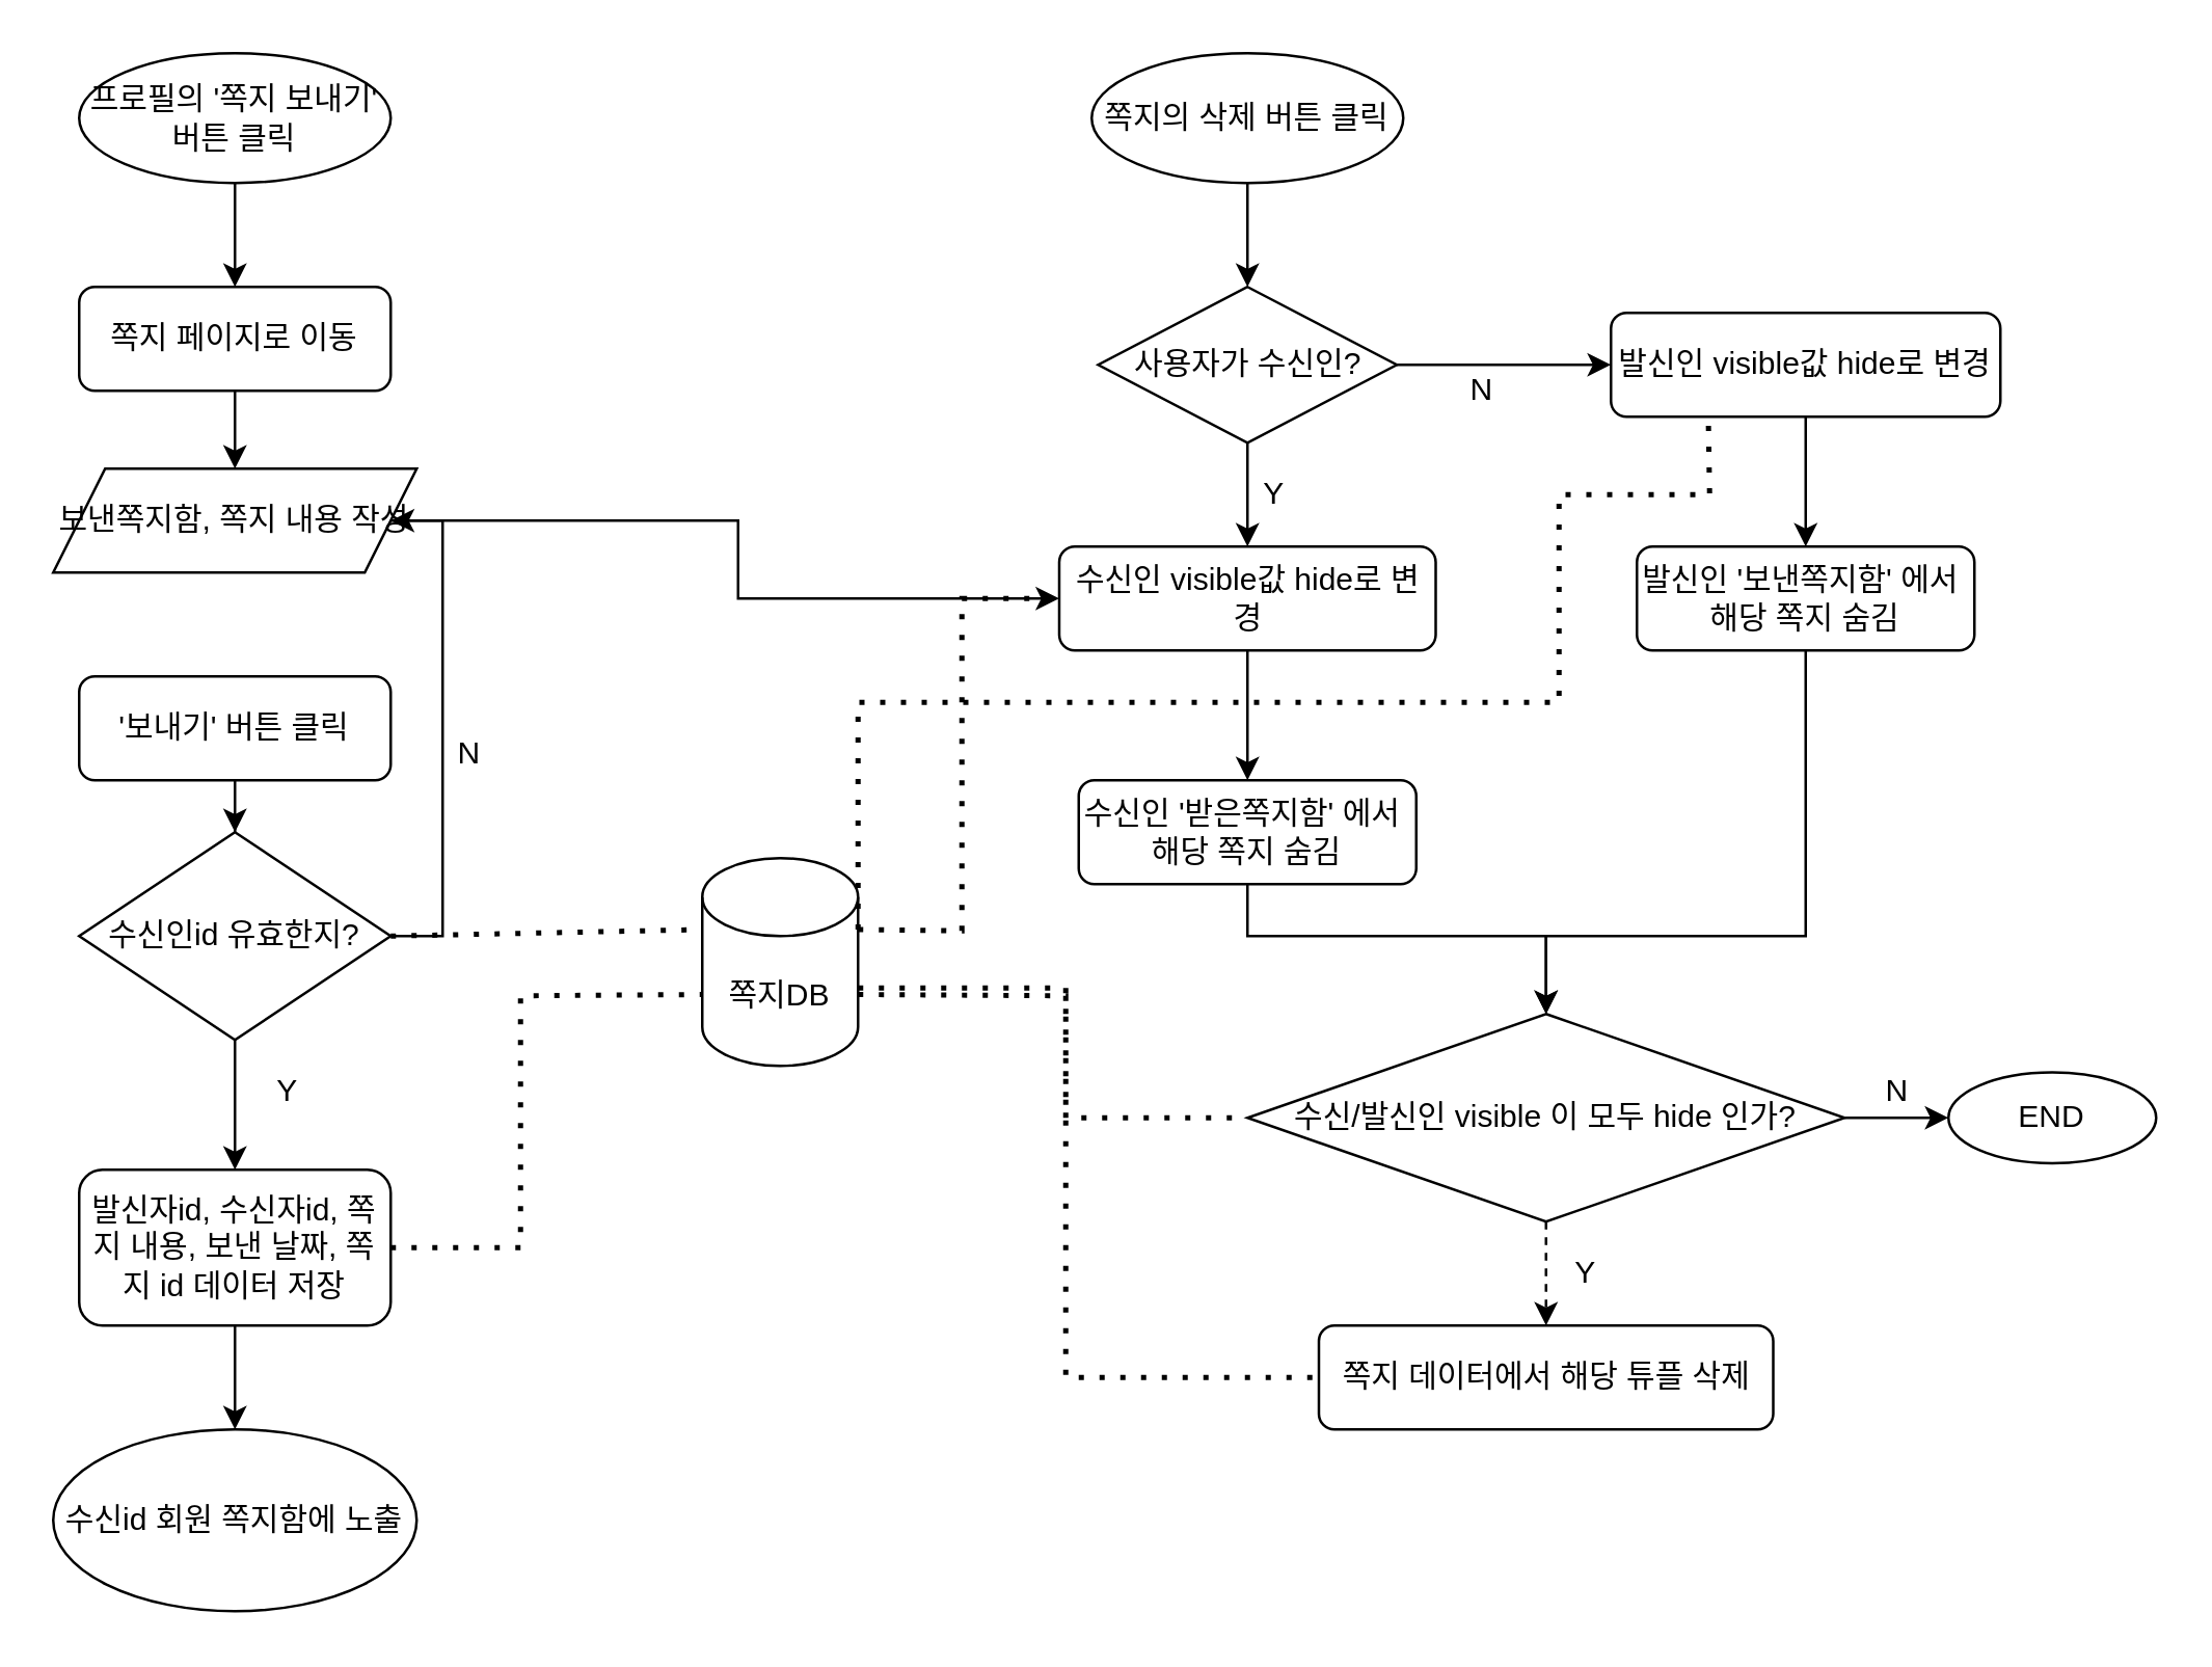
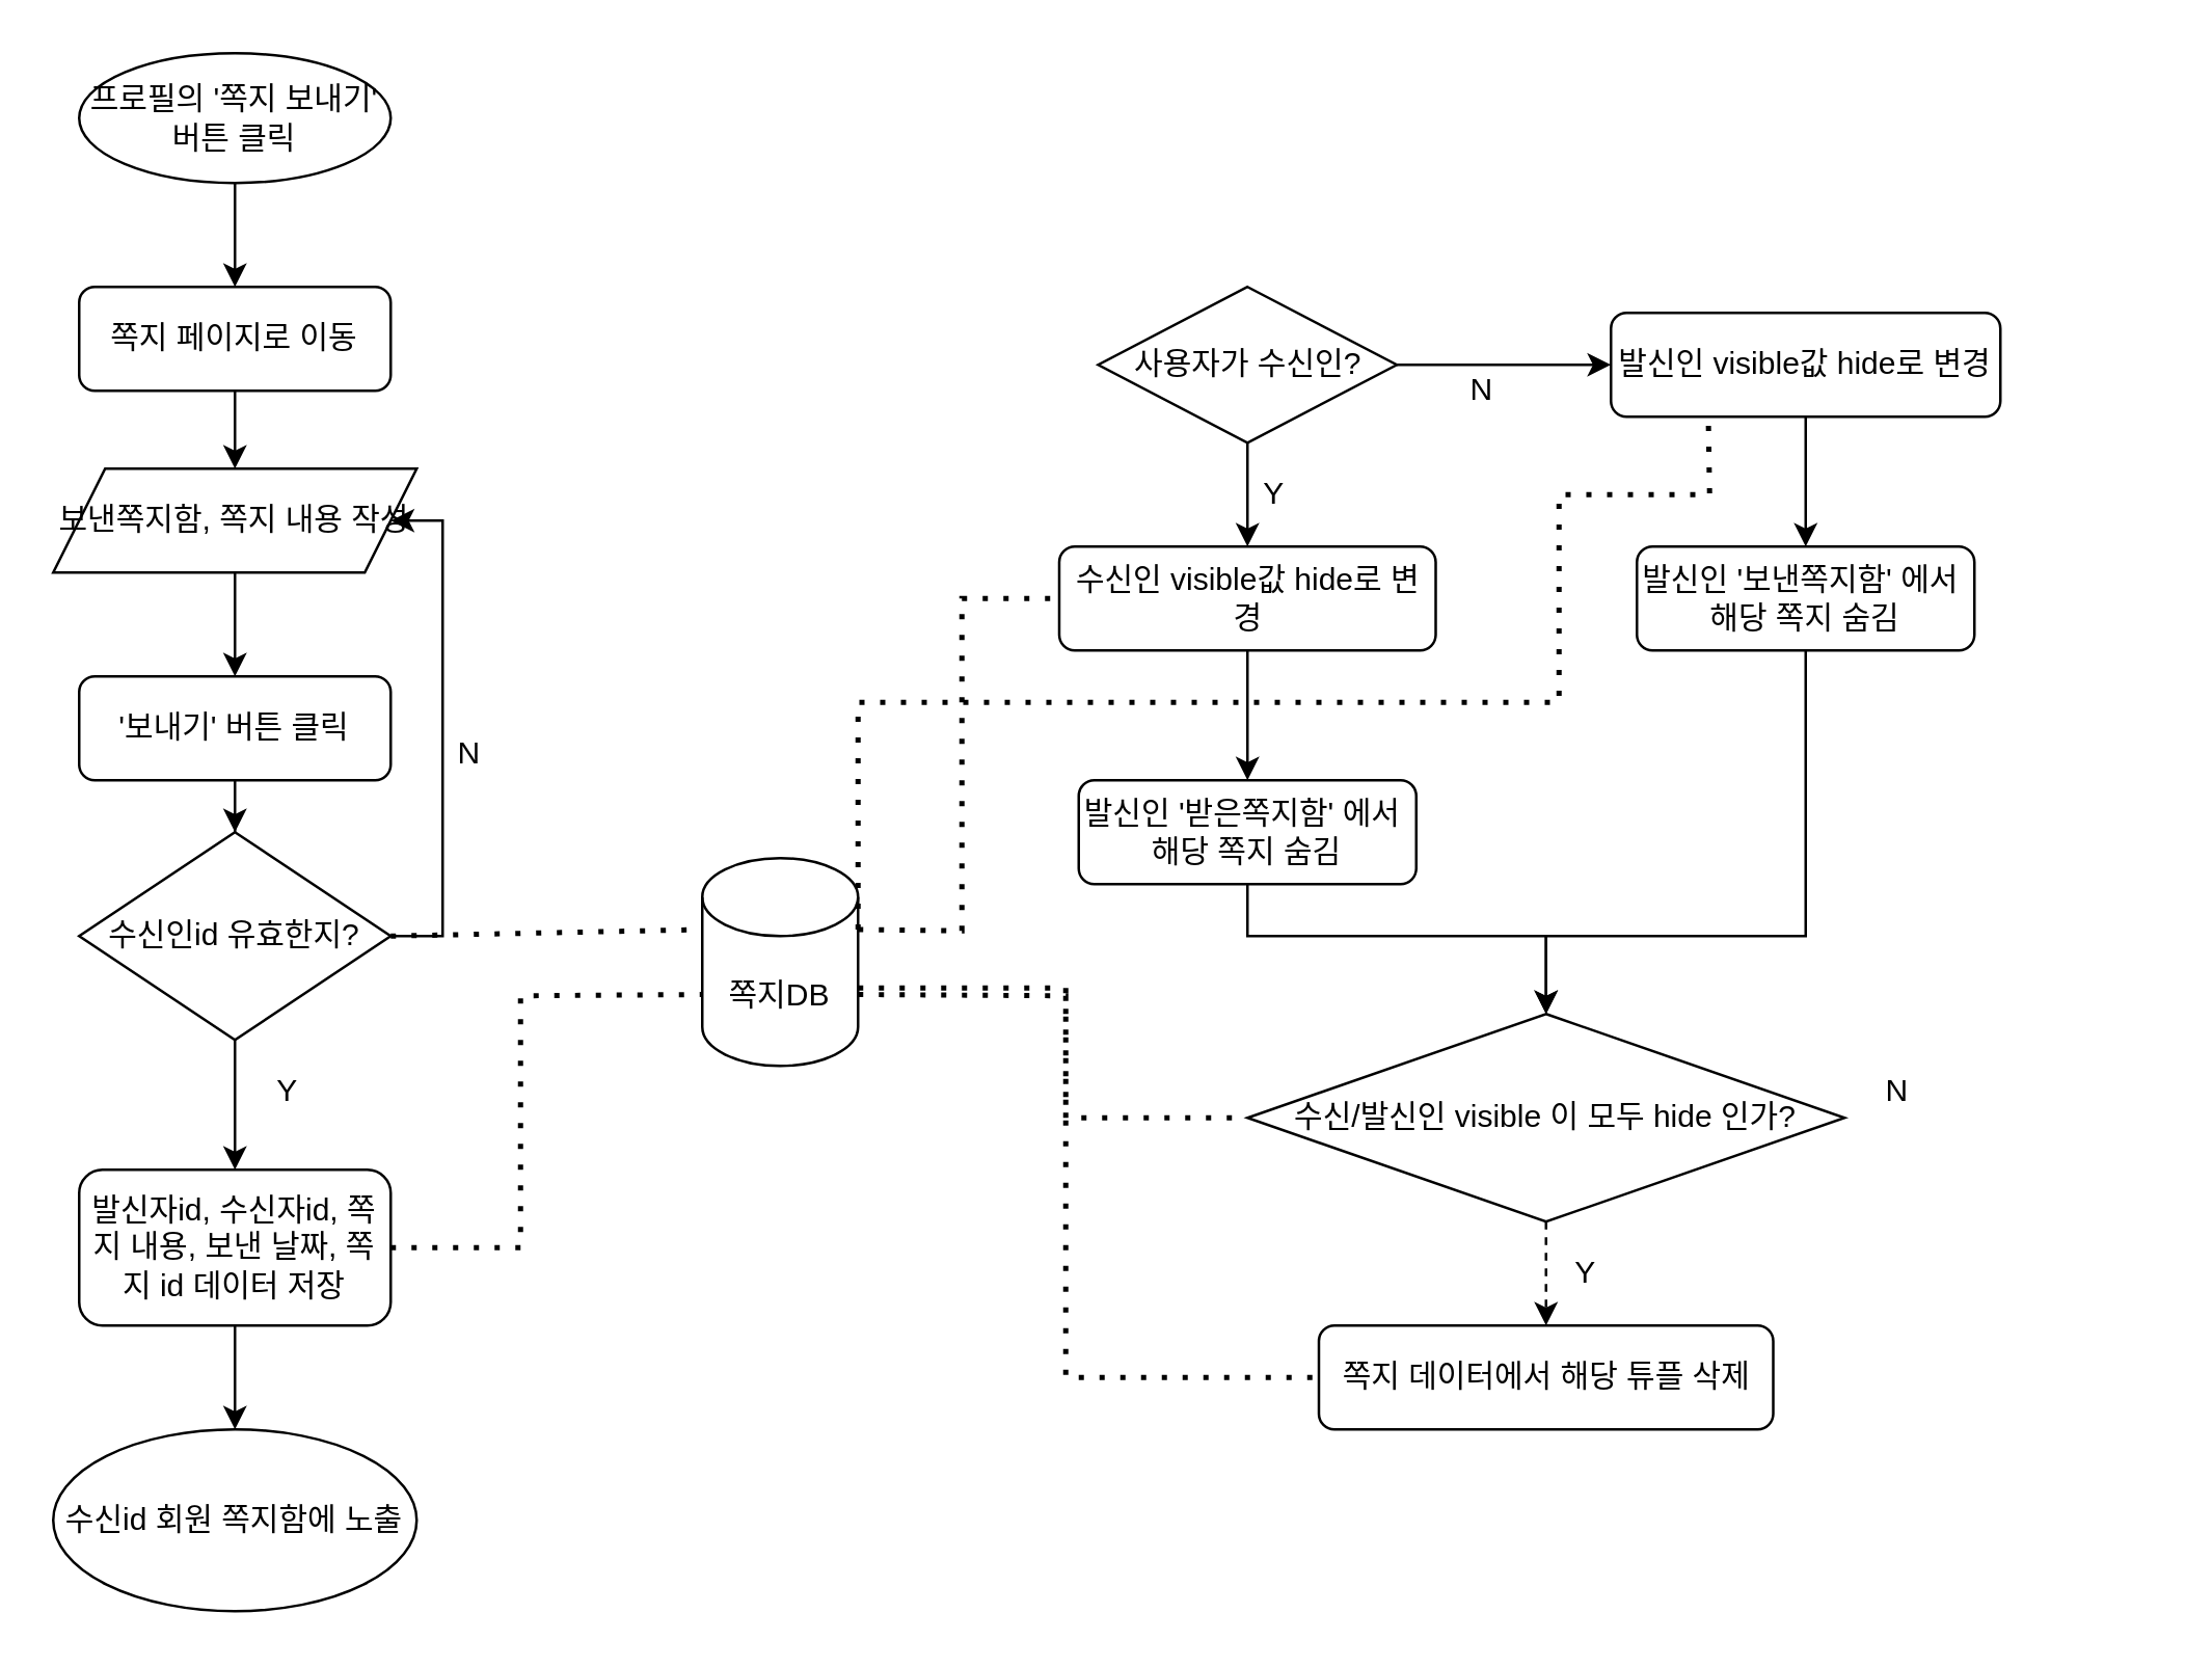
- <mxCell id="19" value="쪽지의 삭제 버튼 클릭" style="ellipse;whiteSpace=wrap;html=1;" vertex="1" parent="1"><mxGeometry x="420" y="20" width="120" height="50" as="geometry" /></mxCell>
- <mxCell id="18" style="edgeStyle=orthogonalEdgeStyle;rounded=0;orthogonalLoop=1;jettySize=auto;html=1;entryX=0.5;entryY=0;entryDx=0;entryDy=0;" edge="1" parent="1" source="19" target="22"><mxGeometry relative="1" as="geometry" /></mxCell>
- <mxCell id="10" style="edgeStyle=orthogonalEdgeStyle;rounded=0;orthogonalLoop=1;jettySize=auto;html=1;" edge="1" parent="1" source="11" target="24"><mxGeometry relative="1" as="geometry" /></mxCell>
+ <mxCell id="10" style="edgeStyle=orthogonalEdgeStyle;rounded=0;orthogonalLoop=1;jettySize=auto;html=1;entryX=0.5;entryY=0;entryDx=0;entryDy=0;" edge="1" parent="1" source="11" target="7"><mxGeometry relative="1" as="geometry" /></mxCell>
- <mxCell id="26" value="수신인 '받은쪽지함' 에서&amp;nbsp; 해당 쪽지 숨김" style="rounded=1;whiteSpace=wrap;html=1;" vertex="1" parent="1"><mxGeometry x="415" y="300" width="130" height="40" as="geometry" /></mxCell>
+ <mxCell id="26" value="발신인 '받은쪽지함' 에서&amp;nbsp; 해당 쪽지 숨김" style="rounded=1;whiteSpace=wrap;html=1;" vertex="1" parent="1"><mxGeometry x="415" y="300" width="130" height="40" as="geometry" /></mxCell>
- <mxCell id="34" style="edgeStyle=orthogonalEdgeStyle;rounded=0;orthogonalLoop=1;jettySize=auto;html=1;" edge="1" parent="1" source="35" target="37"><mxGeometry relative="1" as="geometry" /></mxCell>
- <mxCell id="37" value="END" style="ellipse;whiteSpace=wrap;html=1;" vertex="1" parent="1"><mxGeometry x="750" y="412.5" width="80" height="35" as="geometry" /></mxCell>
